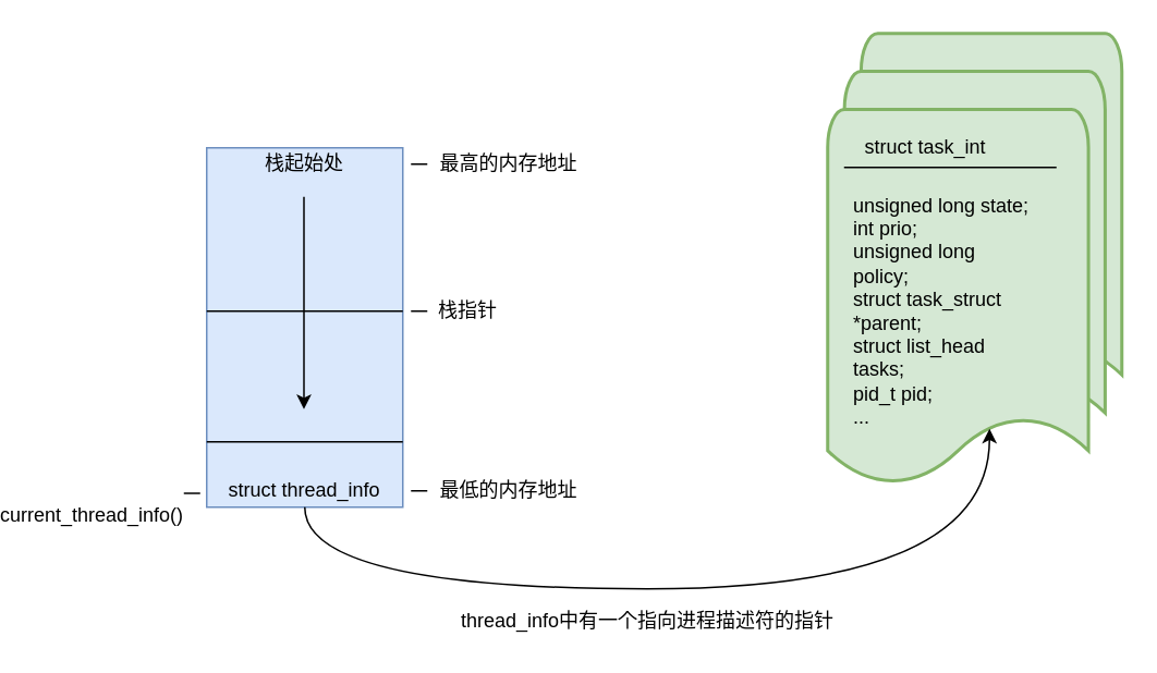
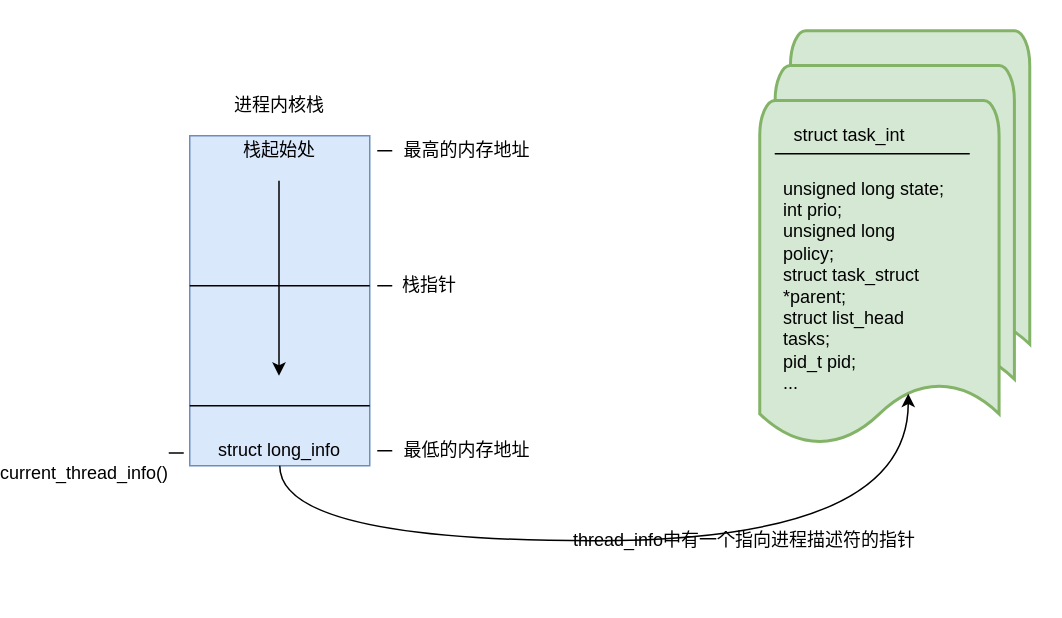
+ <mxCell id="7" value="进程内核栈" style="text;html=1;strokeColor=none;fillColor=none;align=center;verticalAlign=middle;whiteSpace=wrap;rounded=0;" vertex="1" parent="1"><mxGeometry x="135" y="60" width="70" height="20" as="geometry" /></mxCell>
- <mxCell id="14" value="struct thread_info" style="text;html=1;strokeColor=none;fillColor=none;align=center;verticalAlign=middle;whiteSpace=wrap;rounded=0;" vertex="1" parent="1"><mxGeometry x="95" y="290" width="150" height="20" as="geometry" /></mxCell>
+ <mxCell id="14" value="struct long_info" style="text;html=1;strokeColor=none;fillColor=none;align=center;verticalAlign=middle;whiteSpace=wrap;rounded=0;" vertex="1" parent="1"><mxGeometry x="95" y="290" width="150" height="20" as="geometry" /></mxCell>
- <mxCell id="22" value="thread_info中有一个指向进程描述符的指针" style="text;html=1;strokeColor=none;fillColor=none;align=center;verticalAlign=middle;whiteSpace=wrap;rounded=0;" vertex="1" parent="1"><mxGeometry x="245" y="370" width="270" height="20" as="geometry" /></mxCell>
+ <mxCell id="22" value="thread_info中有一个指向进程描述符的指针" style="text;html=1;strokeColor=none;fillColor=none;align=center;verticalAlign=middle;whiteSpace=wrap;rounded=0;" vertex="1" parent="1"><mxGeometry x="345" y="350" width="270" height="20" as="geometry" /></mxCell>
